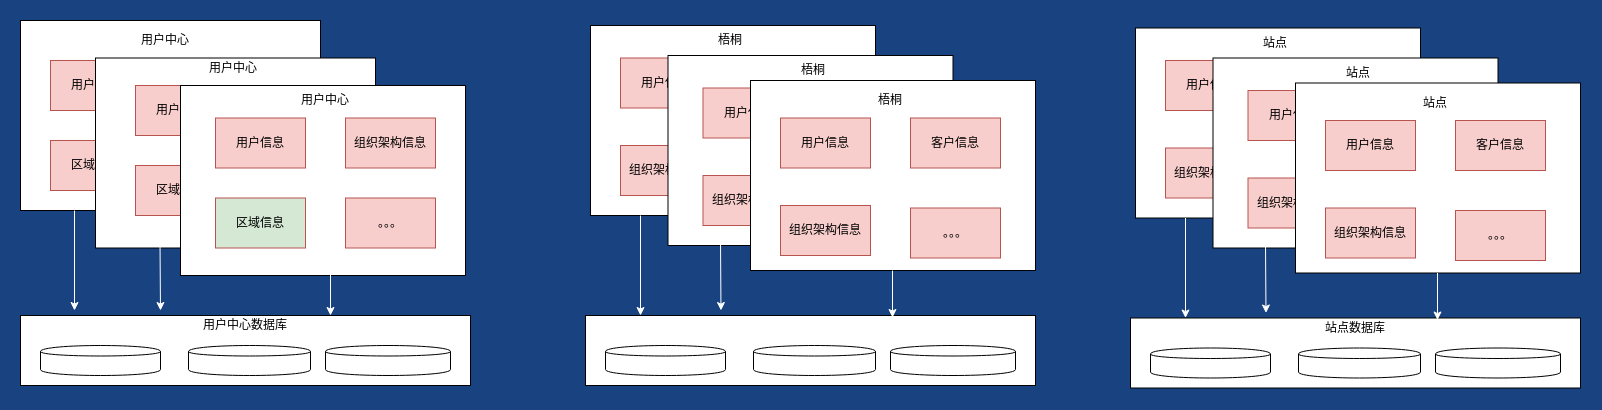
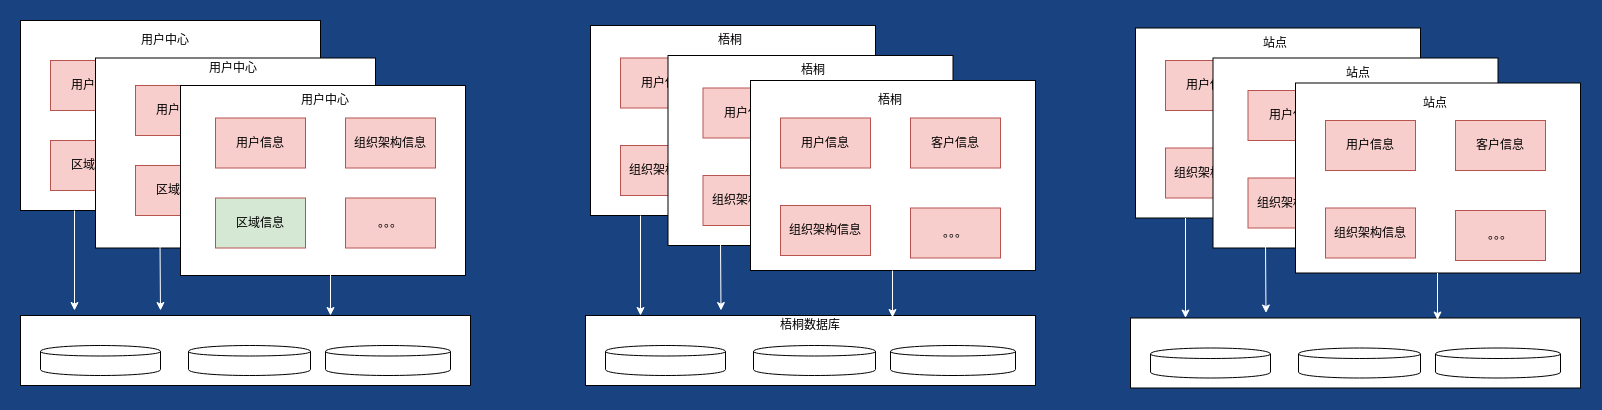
- <mxCell id="24" value="用户中心数据库" style="text;html=1;strokeColor=none;fillColor=none;align=center;verticalAlign=middle;whiteSpace=wrap;rounded=0;" vertex="1" parent="1"><mxGeometry x="200" y="315" width="90" height="20" as="geometry" /></mxCell>
+ <mxCell id="50" value="梧桐数据库" style="text;html=1;strokeColor=none;fillColor=none;align=center;verticalAlign=middle;whiteSpace=wrap;rounded=0;" vertex="1" parent="1"><mxGeometry x="765" y="315" width="90" height="20" as="geometry" /></mxCell>
- <mxCell id="76" value="站点数据库" style="text;html=1;strokeColor=none;fillColor=none;align=center;verticalAlign=middle;whiteSpace=wrap;rounded=0;" vertex="1" parent="1"><mxGeometry x="1310" y="317.5" width="90" height="20" as="geometry" /></mxCell>
